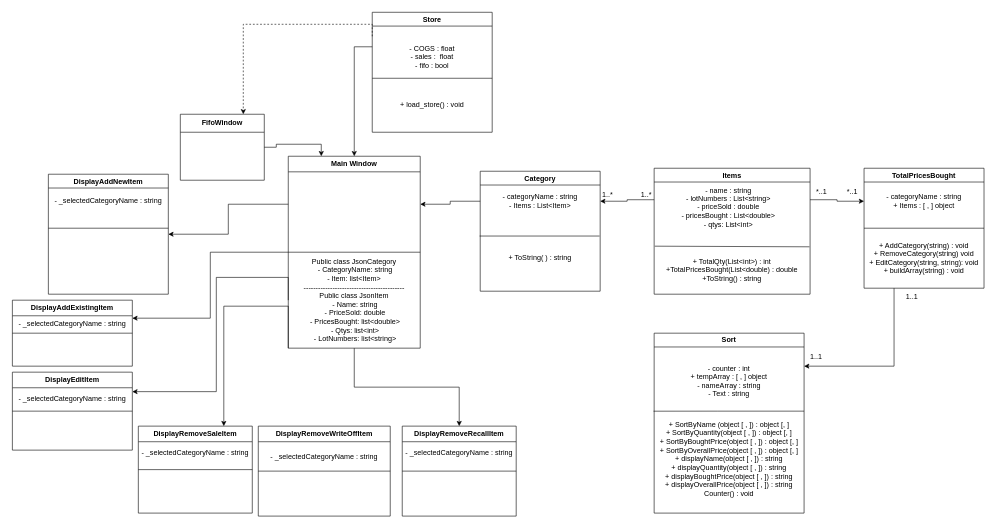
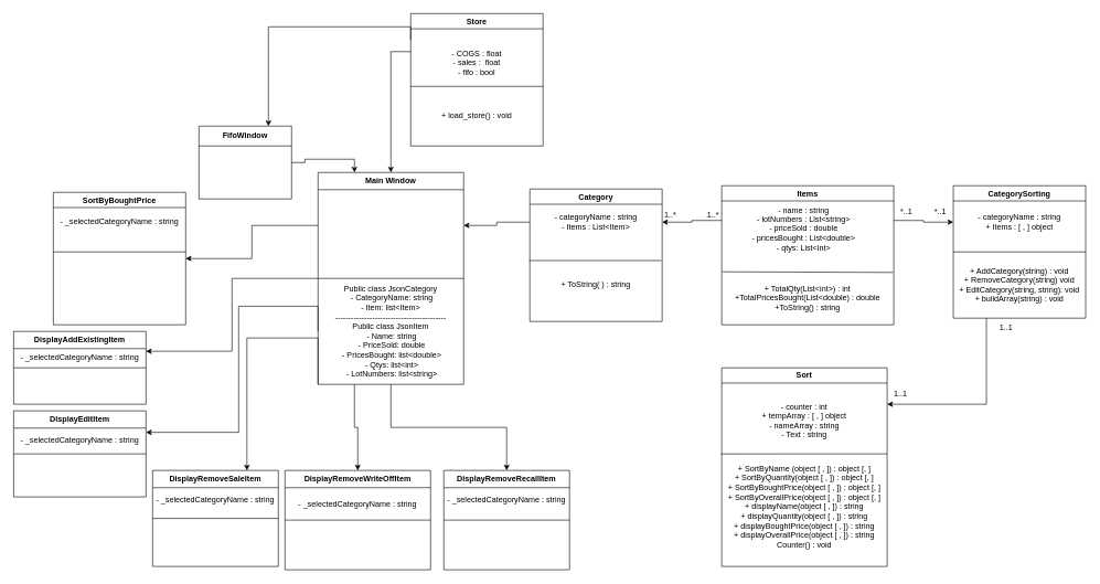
- <mxCell id="55" style="edgeStyle=orthogonalEdgeStyle;rounded=0;orthogonalLoop=1;jettySize=auto;html=1;exitX=0;exitY=0;exitDx=0;exitDy=0;entryX=0.75;entryY=0;entryDx=0;entryDy=0;dashed=1;" edge="1" parent="1" source="24" target="40"><mxGeometry relative="1" as="geometry" /></mxCell>
+ <mxCell id="55" style="edgeStyle=orthogonalEdgeStyle;rounded=0;orthogonalLoop=1;jettySize=auto;html=1;exitX=0;exitY=0;exitDx=0;exitDy=0;entryX=0.75;entryY=0;entryDx=0;entryDy=0;" edge="1" parent="1" source="24" target="40"><mxGeometry relative="1" as="geometry" /></mxCell>
- <mxCell id="13" value="TotalPricesBought" style="swimlane;whiteSpace=wrap;html=1;" parent="1" vertex="1"><mxGeometry x="1440" y="280" width="200" height="200" as="geometry" /></mxCell>
+ <mxCell id="13" value="CategorySorting" style="swimlane;whiteSpace=wrap;html=1;" parent="1" vertex="1"><mxGeometry x="1440" y="280" width="200" height="200" as="geometry" /></mxCell>
- <mxCell id="6" value="DisplayAddNewItem" style="swimlane;whiteSpace=wrap;html=1;fillColor=default;" parent="1" vertex="1"><mxGeometry x="80" y="290" width="200" height="200" as="geometry" /></mxCell>
+ <mxCell id="6" value="SortByBoughtPrice" style="swimlane;whiteSpace=wrap;html=1;fillColor=default;" parent="1" vertex="1"><mxGeometry x="80" y="290" width="200" height="200" as="geometry" /></mxCell>
+ <mxCell id="30" style="edgeStyle=orthogonalEdgeStyle;rounded=0;orthogonalLoop=1;jettySize=auto;html=1;exitX=0.25;exitY=1;exitDx=0;exitDy=0;entryX=0.5;entryY=0;entryDx=0;entryDy=0;" edge="1" parent="1" source="33" target="36"><mxGeometry relative="1" as="geometry" /></mxCell>
